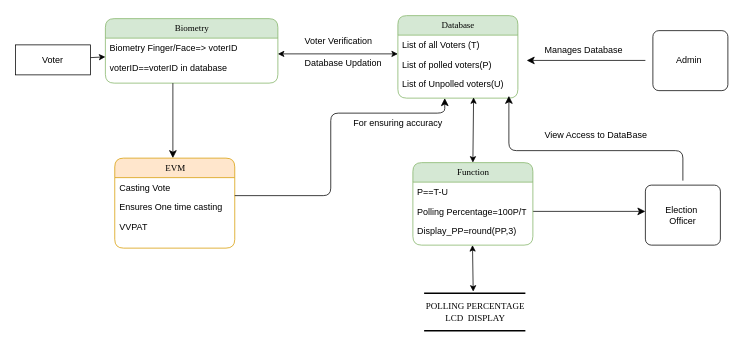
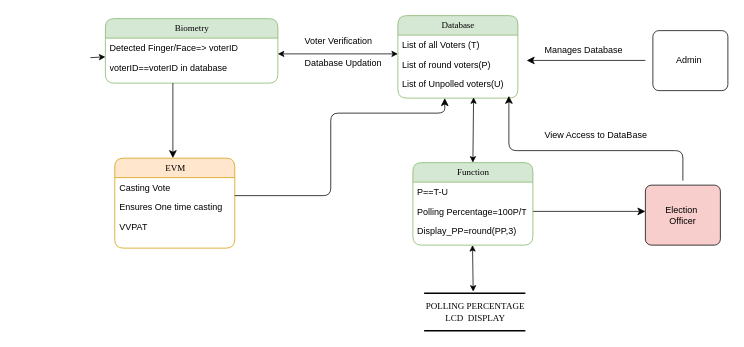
- <mxCell id="3" value="Biometry Finger/Face=&amp;gt; voterID" style="text;html=1;strokeColor=none;fillColor=none;spacingLeft=4;spacingRight=4;whiteSpace=wrap;overflow=hidden;rotatable=0;points=[[0,0.5],[1,0.5]];portConstraint=eastwest;" parent="2" vertex="1"><mxGeometry y="26" width="230" height="26" as="geometry" /></mxCell>
+ <mxCell id="3" value="Detected Finger/Face=&amp;gt; voterID" style="text;html=1;strokeColor=none;fillColor=none;spacingLeft=4;spacingRight=4;whiteSpace=wrap;overflow=hidden;rotatable=0;points=[[0,0.5],[1,0.5]];portConstraint=eastwest;" parent="2" vertex="1"><mxGeometry y="26" width="230" height="26" as="geometry" /></mxCell>
- <mxCell id="9" value="Voter" style="whiteSpace=wrap;html=1;align=center;" vertex="1" parent="1"><mxGeometry x="20" y="59" width="100" height="40" as="geometry" /></mxCell>
- <mxCell id="12" value="List of polled voters(P)" style="text;html=1;strokeColor=none;fillColor=none;spacingLeft=4;spacingRight=4;whiteSpace=wrap;overflow=hidden;rotatable=0;points=[[0,0.5],[1,0.5]];portConstraint=eastwest;" vertex="1" parent="10"><mxGeometry y="52" width="160" height="26" as="geometry" /></mxCell>
+ <mxCell id="12" value="List of round voters(P)" style="text;html=1;strokeColor=none;fillColor=none;spacingLeft=4;spacingRight=4;whiteSpace=wrap;overflow=hidden;rotatable=0;points=[[0,0.5],[1,0.5]];portConstraint=eastwest;" vertex="1" parent="10"><mxGeometry y="52" width="160" height="26" as="geometry" /></mxCell>
- <mxCell id="33" value="For ensuring accuracy" style="text;strokeColor=none;fillColor=none;spacingLeft=4;spacingRight=4;overflow=hidden;rotatable=0;points=[[0,0.5],[1,0.5]];portConstraint=eastwest;fontSize=12;" vertex="1" parent="1"><mxGeometry x="465" y="150" width="130" height="30" as="geometry" /></mxCell>
- <mxCell id="23" value="Election&amp;nbsp;&lt;br&gt;Officer" style="rounded=1;arcSize=10;whiteSpace=wrap;html=1;align=center;" vertex="1" parent="1"><mxGeometry x="860" y="246" width="100" height="80" as="geometry" /></mxCell>
+ <mxCell id="23" value="Election&amp;nbsp;&lt;br&gt;Officer" style="rounded=1;arcSize=10;whiteSpace=wrap;html=1;align=center;fillColor=#f8cecc;" vertex="1" parent="1"><mxGeometry x="860" y="246" width="100" height="80" as="geometry" /></mxCell>
